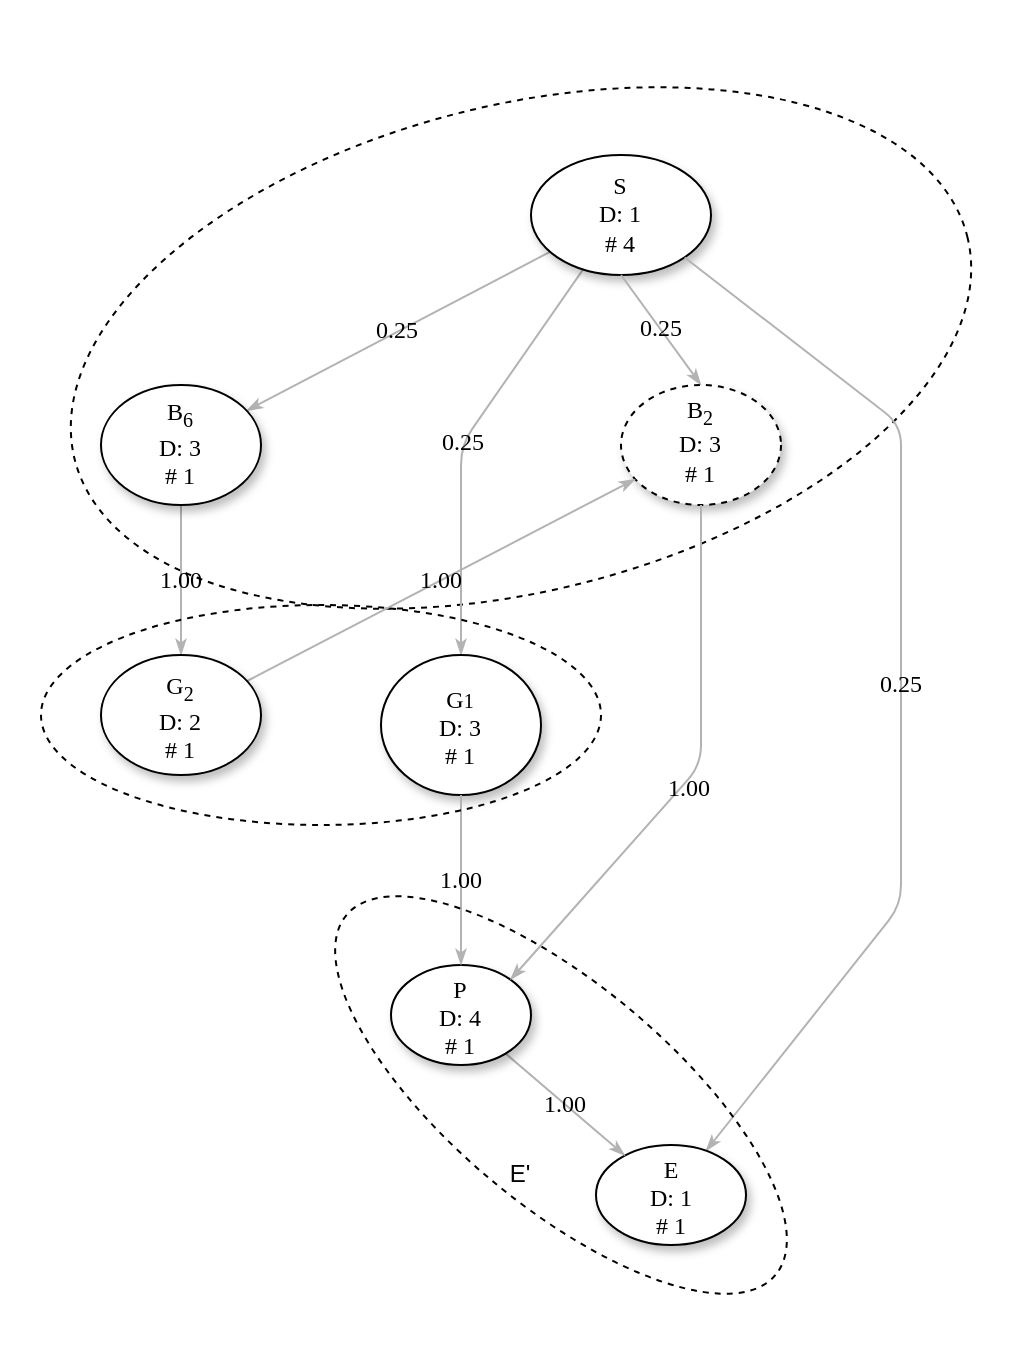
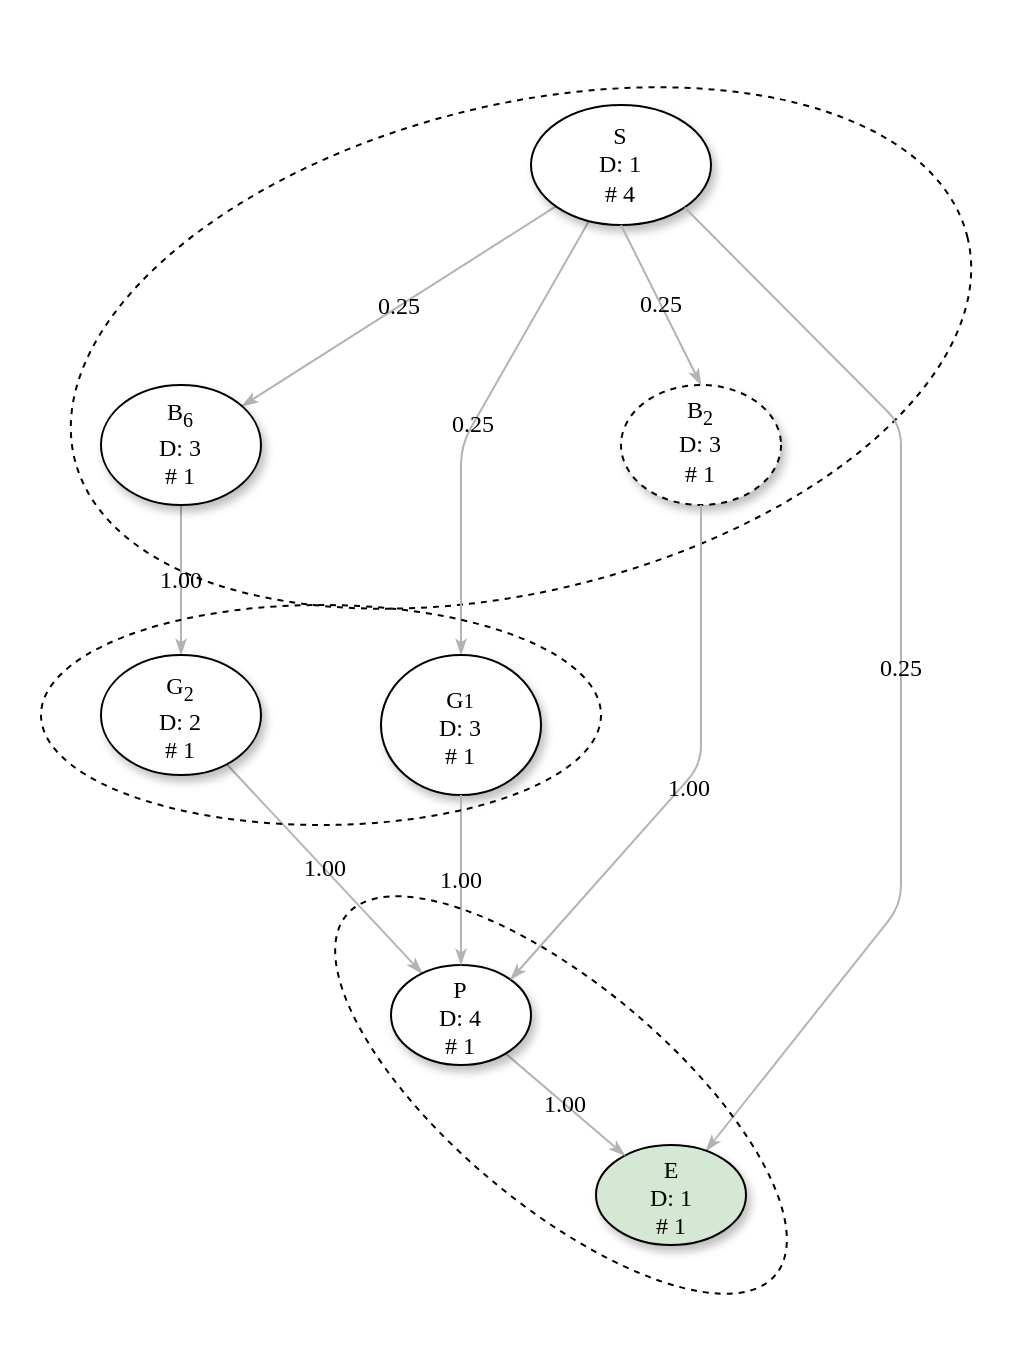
- <mxCell id="5" value="S&lt;br&gt;D: 1&lt;br&gt;# 4&lt;br&gt;" style="ellipse;whiteSpace=wrap;html=1;rounded=0;shadow=1;comic=0;labelBackgroundColor=none;strokeColor=#000000;strokeWidth=1;fillColor=#FFFFFF;fontFamily=Verdana;fontSize=12;fontColor=#000000;align=center;" parent="1" vertex="1"><mxGeometry x="265" y="45" width="90" height="60" as="geometry" /></mxCell>
+ <mxCell id="5" value="S&lt;br&gt;D: 1&lt;br&gt;# 4&lt;br&gt;" style="ellipse;whiteSpace=wrap;html=1;rounded=0;shadow=1;comic=0;labelBackgroundColor=none;strokeColor=#000000;strokeWidth=1;fillColor=#FFFFFF;fontFamily=Verdana;fontSize=12;fontColor=#000000;align=center;" parent="1" vertex="1"><mxGeometry x="265" y="20" width="90" height="60" as="geometry" /></mxCell>
- <mxCell id="12" value="1.00" style="edgeStyle=none;rounded=1;html=1;labelBackgroundColor=none;startArrow=none;startFill=0;startSize=5;endArrow=classicThin;endFill=1;endSize=5;jettySize=auto;orthogonalLoop=1;strokeColor=#B3B3B3;strokeWidth=1;fontFamily=Verdana;fontSize=12;fontColor=#000000;" parent="1" source="13" target="6" edge="1"><mxGeometry relative="1" as="geometry" /></mxCell>
+ <mxCell id="12" value="1.00" style="edgeStyle=none;rounded=1;html=1;labelBackgroundColor=none;startArrow=none;startFill=0;startSize=5;endArrow=classicThin;endFill=1;endSize=5;jettySize=auto;orthogonalLoop=1;strokeColor=#B3B3B3;strokeWidth=1;fontFamily=Verdana;fontSize=12;fontColor=#000000;" parent="1" source="13" target="15" edge="1"><mxGeometry relative="1" as="geometry" /></mxCell>
- <mxCell id="21" value="E'" style="text;html=1;strokeColor=none;fillColor=none;align=center;verticalAlign=middle;whiteSpace=wrap;rounded=0;dashed=1;" parent="1" vertex="1"><mxGeometry x="240" y="545" width="40" height="20" as="geometry" /></mxCell>
- <mxCell id="9" value="&lt;sub&gt;&lt;span style=&quot;font-size: 12px&quot;&gt;E&lt;/span&gt;&lt;br&gt;&lt;/sub&gt;&lt;span&gt;D: 1&lt;/span&gt;&lt;br&gt;&lt;span&gt;# 1&lt;/span&gt;" style="ellipse;whiteSpace=wrap;html=1;rounded=0;shadow=1;comic=0;labelBackgroundColor=none;strokeColor=#000000;strokeWidth=1;fillColor=#FFFFFF;fontFamily=Verdana;fontSize=12;fontColor=#000000;align=center;" parent="1" vertex="1"><mxGeometry x="297.5" y="540" width="75" height="50" as="geometry" /></mxCell>
+ <mxCell id="9" value="&lt;sub&gt;&lt;span style=&quot;font-size: 12px&quot;&gt;E&lt;/span&gt;&lt;br&gt;&lt;/sub&gt;&lt;span&gt;D: 1&lt;/span&gt;&lt;br&gt;&lt;span&gt;# 1&lt;/span&gt;" style="ellipse;whiteSpace=wrap;html=1;rounded=0;shadow=1;comic=0;labelBackgroundColor=none;strokeColor=#000000;strokeWidth=1;fillColor=#d5e8d4;fontFamily=Verdana;fontSize=12;fontColor=#000000;align=center;" parent="1" vertex="1"><mxGeometry x="297.5" y="540" width="75" height="50" as="geometry" /></mxCell>
